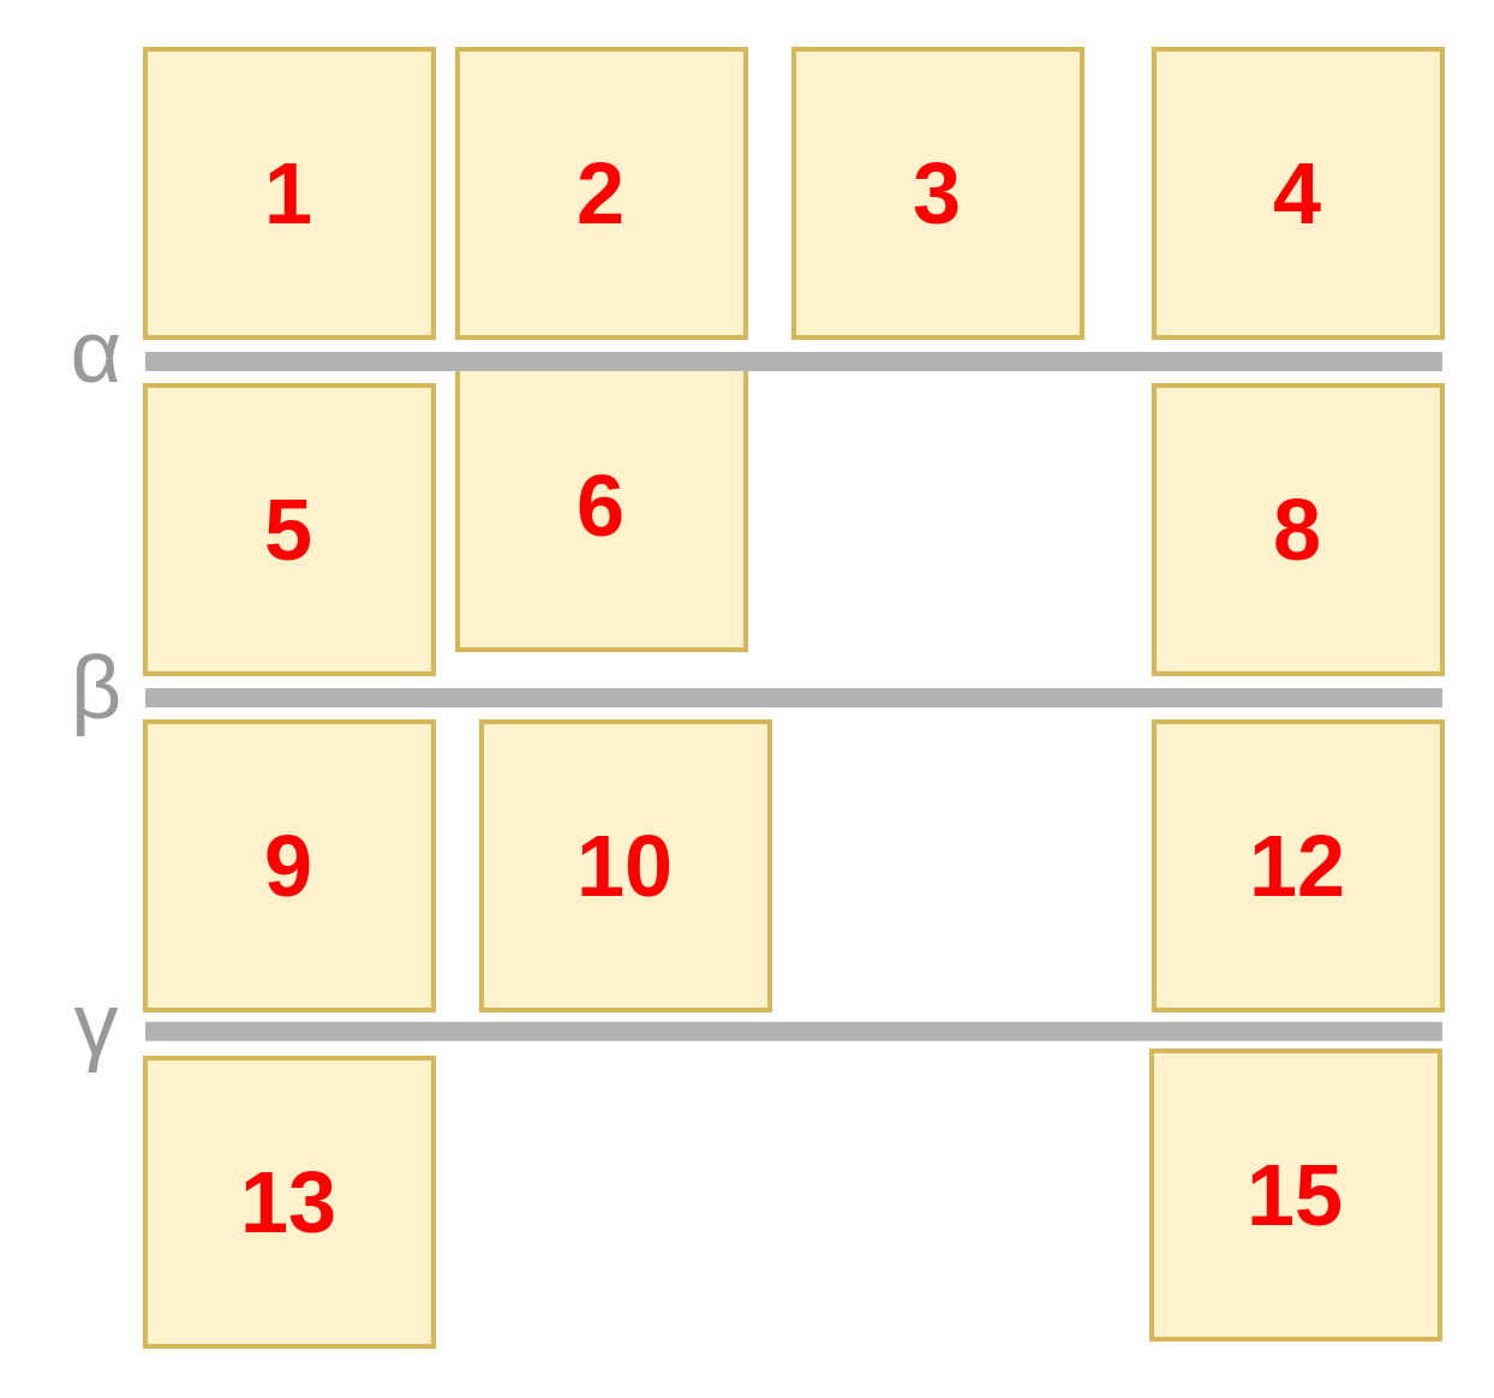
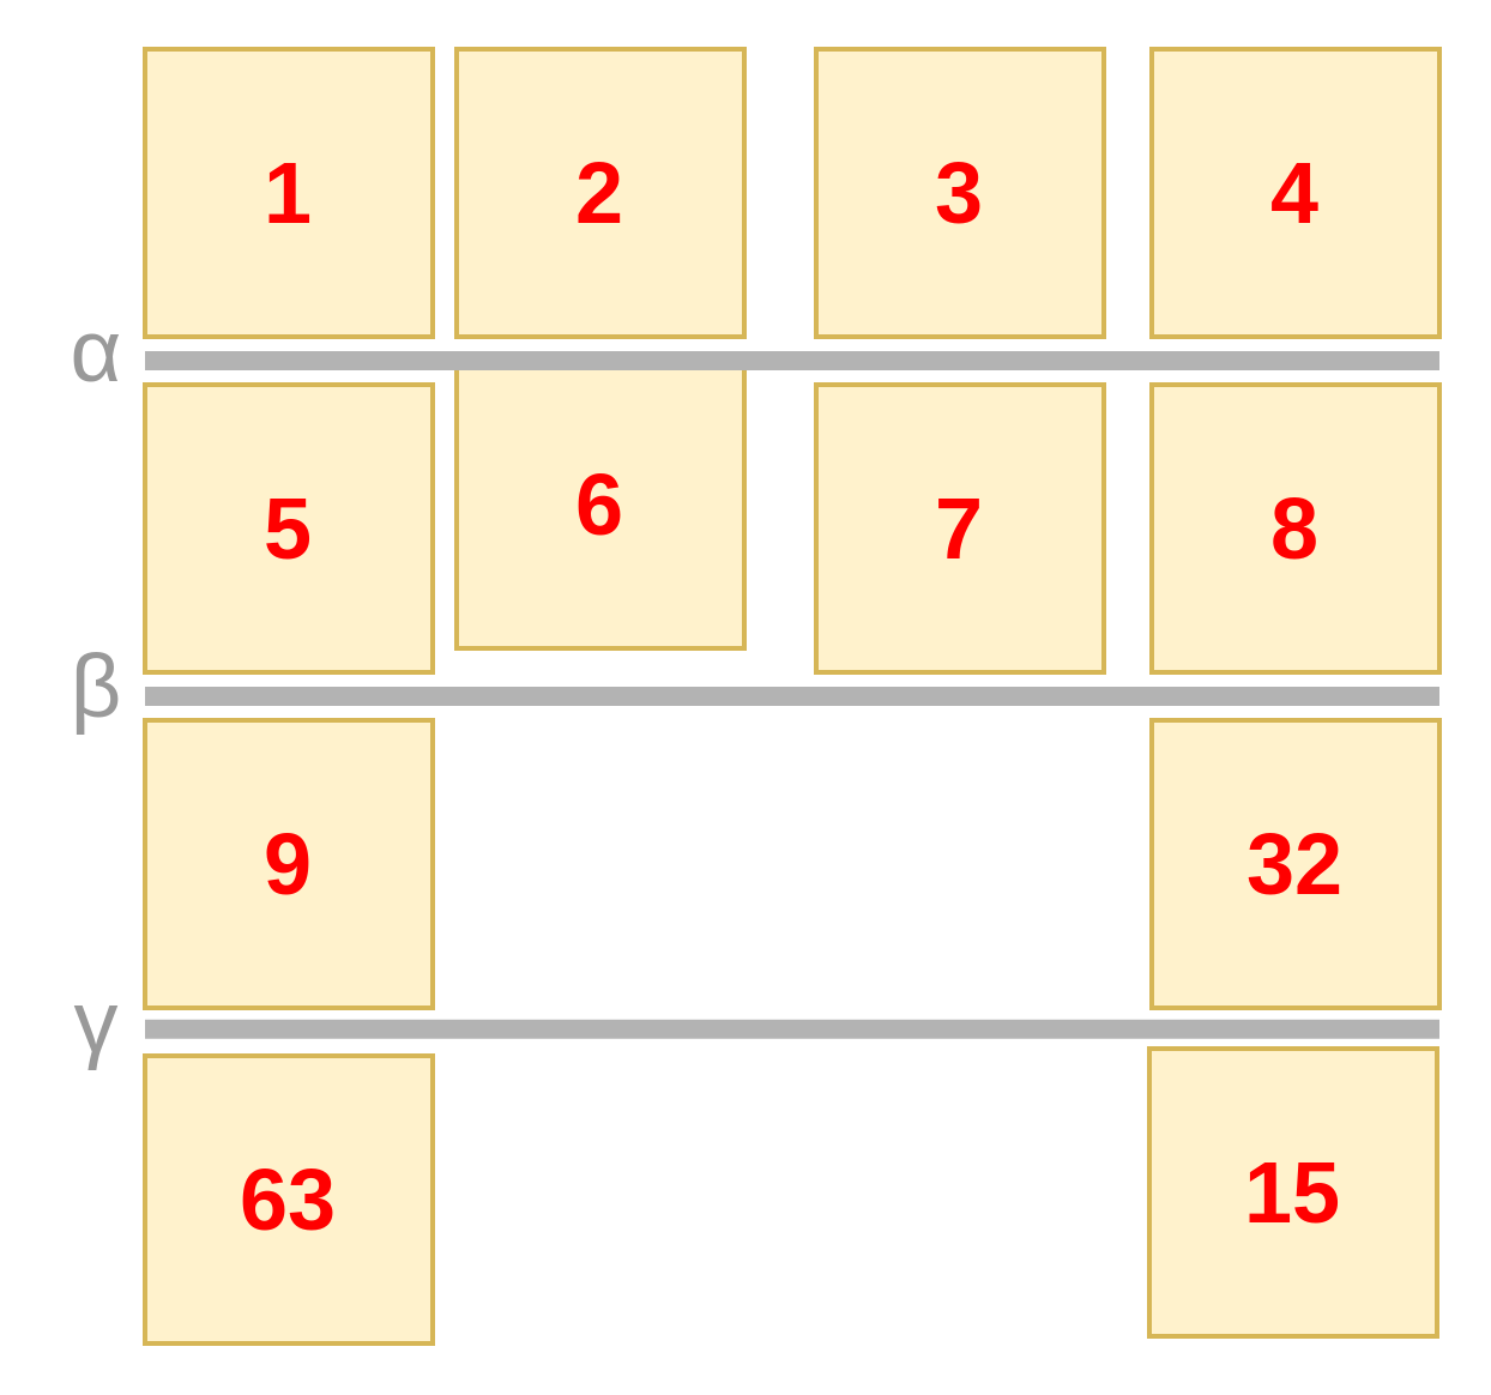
- <mxCell id="4" value="&lt;font style=&quot;font-size: 36px;&quot;&gt;&lt;b style=&quot;font-size: 36px;&quot;&gt;3&lt;/b&gt;&lt;/font&gt;" style="text;html=1;align=center;verticalAlign=middle;whiteSpace=wrap;rounded=0;strokeColor=#d6b656;strokeWidth=2;fontSize=36;fillColor=#fff2cc;fontColor=#FF0000;" parent="1" vertex="1"><mxGeometry x="330" y="20" width="120" height="120" as="geometry" /></mxCell>
+ <mxCell id="4" value="&lt;font style=&quot;font-size: 36px;&quot;&gt;&lt;b style=&quot;font-size: 36px;&quot;&gt;3&lt;/b&gt;&lt;/font&gt;" style="text;html=1;align=center;verticalAlign=middle;whiteSpace=wrap;rounded=0;strokeColor=#d6b656;strokeWidth=2;fontSize=36;fillColor=#fff2cc;fontColor=#FF0000;" parent="1" vertex="1"><mxGeometry x="340" y="20" width="120" height="120" as="geometry" /></mxCell>
+ <mxCell id="8" value="&lt;font style=&quot;font-size: 36px&quot;&gt;&lt;b style=&quot;font-size: 36px&quot;&gt;7&lt;/b&gt;&lt;/font&gt;" style="text;html=1;align=center;verticalAlign=middle;whiteSpace=wrap;rounded=0;strokeColor=#d6b656;strokeWidth=2;fontSize=36;fillColor=#fff2cc;fontColor=#FF0000;" parent="1" vertex="1"><mxGeometry x="340" y="160" width="120" height="120" as="geometry" /></mxCell>
- <mxCell id="11" value="&lt;font style=&quot;font-size: 36px&quot;&gt;&lt;b style=&quot;font-size: 36px&quot;&gt;10&lt;/b&gt;&lt;/font&gt;" style="text;html=1;align=center;verticalAlign=middle;whiteSpace=wrap;rounded=0;strokeColor=#d6b656;strokeWidth=2;fontSize=36;fillColor=#fff2cc;fontColor=#FF0000;" parent="1" vertex="1"><mxGeometry x="200" y="300" width="120" height="120" as="geometry" /></mxCell>
- <mxCell id="12" value="&lt;font style=&quot;font-size: 36px&quot;&gt;&lt;b style=&quot;font-size: 36px&quot;&gt;12&lt;/b&gt;&lt;/font&gt;" style="text;html=1;align=center;verticalAlign=middle;whiteSpace=wrap;rounded=0;strokeColor=#d6b656;strokeWidth=2;fontSize=36;fillColor=#fff2cc;fontColor=#FF0000;" parent="1" vertex="1"><mxGeometry x="480" y="300" width="120" height="120" as="geometry" /></mxCell>
+ <mxCell id="12" value="&lt;font style=&quot;font-size: 36px&quot;&gt;&lt;b style=&quot;font-size: 36px&quot;&gt;32&lt;/b&gt;&lt;/font&gt;" style="text;html=1;align=center;verticalAlign=middle;whiteSpace=wrap;rounded=0;strokeColor=#d6b656;strokeWidth=2;fontSize=36;fillColor=#fff2cc;fontColor=#FF0000;" parent="1" vertex="1"><mxGeometry x="480" y="300" width="120" height="120" as="geometry" /></mxCell>
- <mxCell id="13" value="&lt;font style=&quot;font-size: 36px&quot;&gt;&lt;b style=&quot;font-size: 36px&quot;&gt;13&lt;/b&gt;&lt;/font&gt;" style="text;html=1;align=center;verticalAlign=middle;whiteSpace=wrap;rounded=0;strokeColor=#d6b656;strokeWidth=2;fontSize=36;fillColor=#fff2cc;fontColor=#FF0000;" parent="1" vertex="1"><mxGeometry x="60" y="440" width="120" height="120" as="geometry" /></mxCell>
+ <mxCell id="13" value="&lt;font style=&quot;font-size: 36px&quot;&gt;&lt;b style=&quot;font-size: 36px&quot;&gt;63&lt;/b&gt;&lt;/font&gt;" style="text;html=1;align=center;verticalAlign=middle;whiteSpace=wrap;rounded=0;strokeColor=#d6b656;strokeWidth=2;fontSize=36;fillColor=#fff2cc;fontColor=#FF0000;" parent="1" vertex="1"><mxGeometry x="60" y="440" width="120" height="120" as="geometry" /></mxCell>
